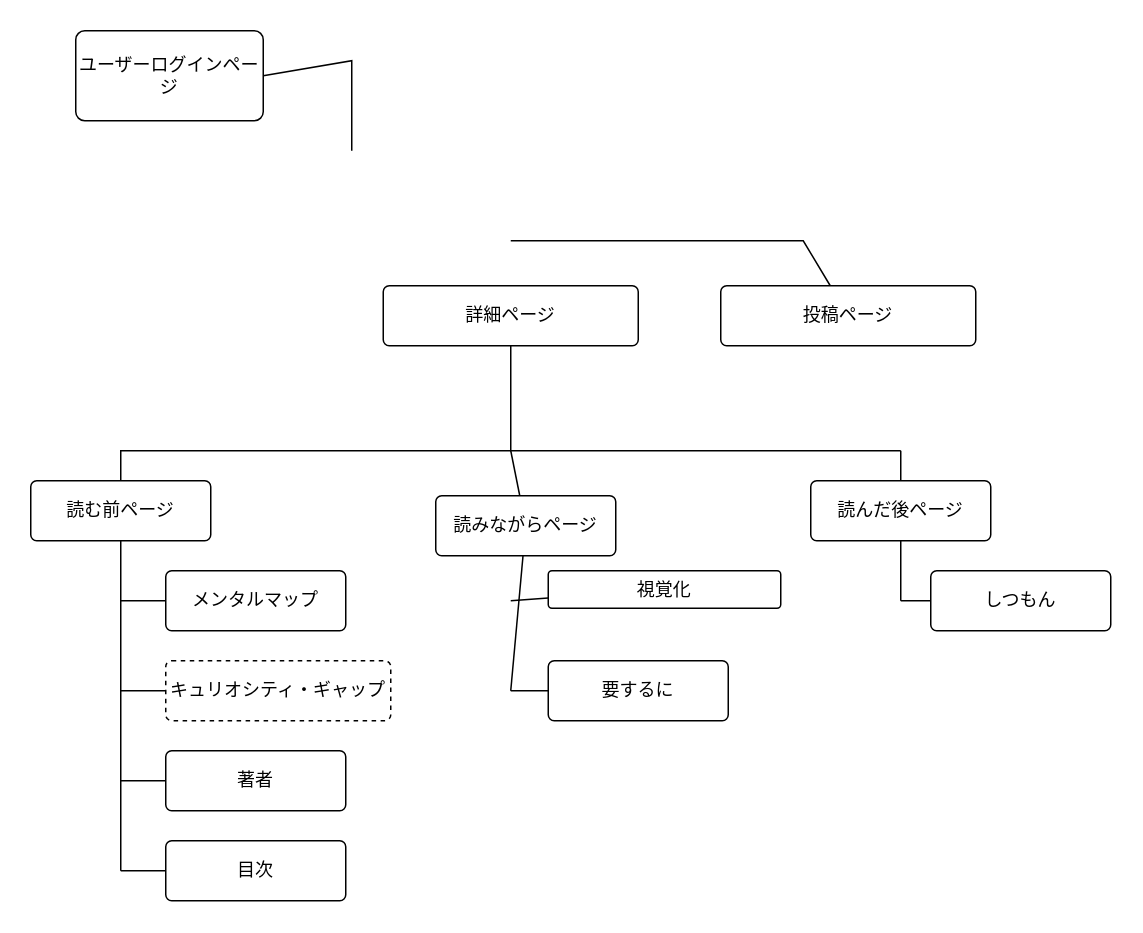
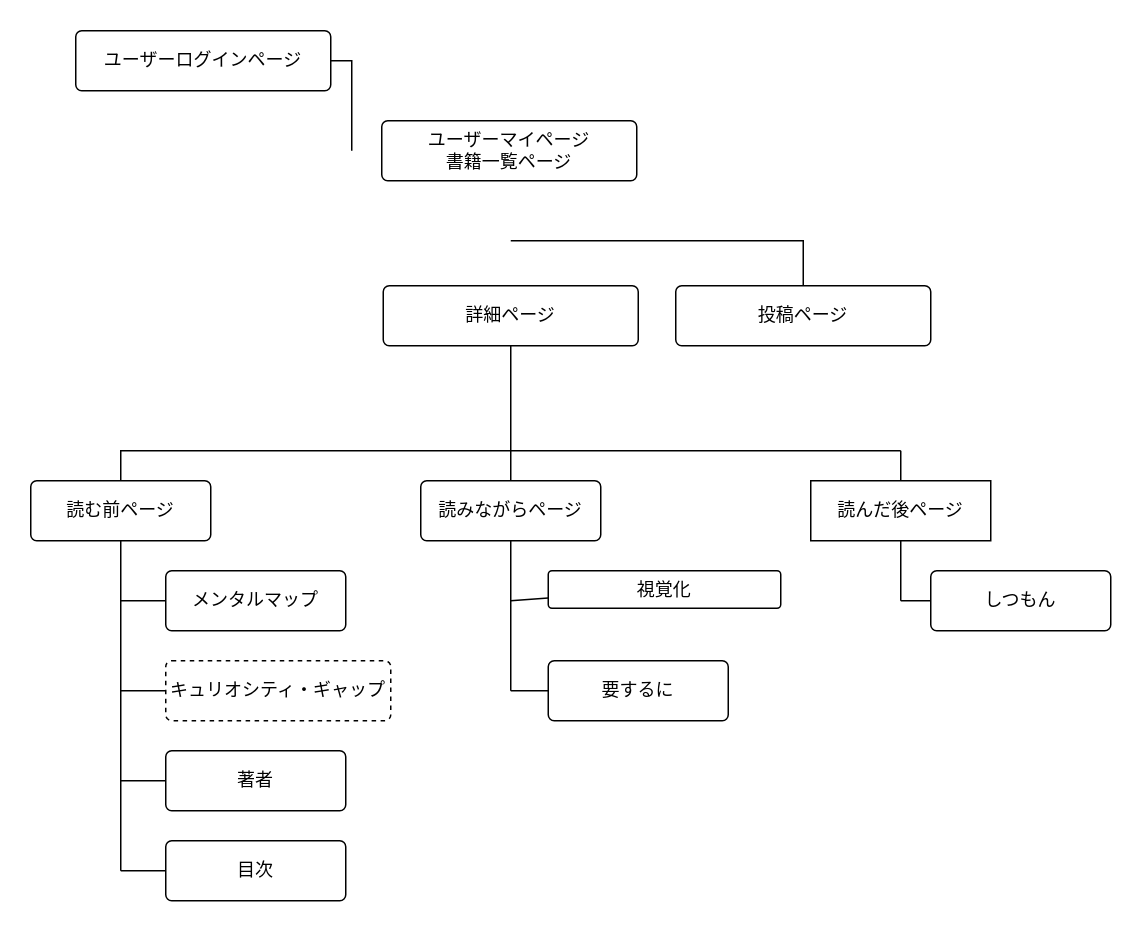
- <mxCell id="3" value="ユーザーログインページ" style="rounded=1;arcSize=10;whiteSpace=wrap;html=1;align=center;" parent="1" vertex="1"><mxGeometry x="50" y="20" width="125" height="60" as="geometry" /></mxCell>
+ <mxCell id="3" value="ユーザーログインページ" style="rounded=1;arcSize=10;whiteSpace=wrap;html=1;align=center;" parent="1" vertex="1"><mxGeometry x="50" y="20" width="170" height="40" as="geometry" /></mxCell>
+ <mxCell id="4" value="ユーザーマイページ&lt;br&gt;書籍一覧ページ" style="rounded=1;arcSize=10;whiteSpace=wrap;html=1;align=center;" parent="1" vertex="1"><mxGeometry x="254" y="80" width="170" height="40" as="geometry" /></mxCell>
- <mxCell id="6" value="投稿ページ" style="rounded=1;arcSize=10;whiteSpace=wrap;html=1;align=center;" parent="1" vertex="1"><mxGeometry x="480" y="190" width="170" height="40" as="geometry" /></mxCell>
+ <mxCell id="6" value="投稿ページ" style="rounded=1;arcSize=10;whiteSpace=wrap;html=1;align=center;" parent="1" vertex="1"><mxGeometry x="450" y="190" width="170" height="40" as="geometry" /></mxCell>
- <mxCell id="17" value="読んだ後ページ" style="rounded=1;arcSize=10;whiteSpace=wrap;html=1;align=center;" vertex="1" parent="1"><mxGeometry x="540" y="320" width="120" height="40" as="geometry" /></mxCell>
+ <mxCell id="17" value="読んだ後ページ" style="arcSize=10;whiteSpace=wrap;html=1;align=center;rounded=0;" vertex="1" parent="1"><mxGeometry x="540" y="320" width="120" height="40" as="geometry" /></mxCell>
- <mxCell id="14" value="読みながらページ" style="rounded=1;arcSize=10;whiteSpace=wrap;html=1;align=center;" vertex="1" parent="1"><mxGeometry x="290" y="330" width="120" height="40" as="geometry" /></mxCell>
+ <mxCell id="14" value="読みながらページ" style="rounded=1;arcSize=10;whiteSpace=wrap;html=1;align=center;" vertex="1" parent="1"><mxGeometry x="280" y="320" width="120" height="40" as="geometry" /></mxCell>
